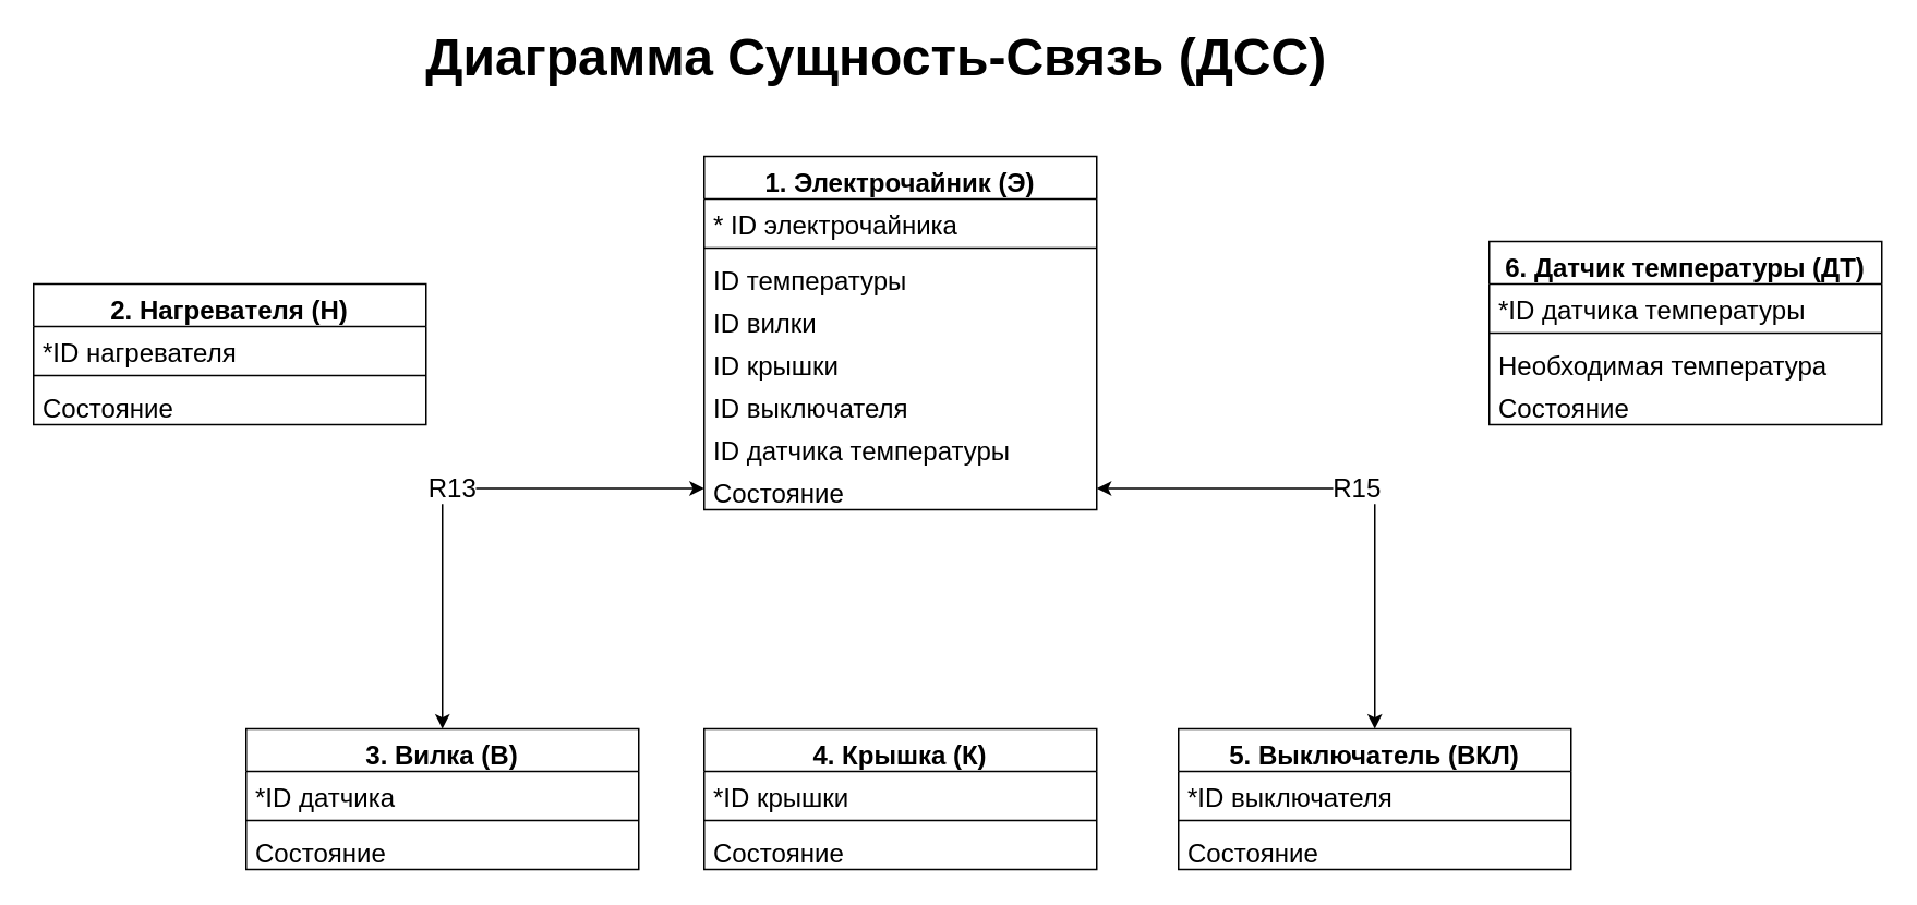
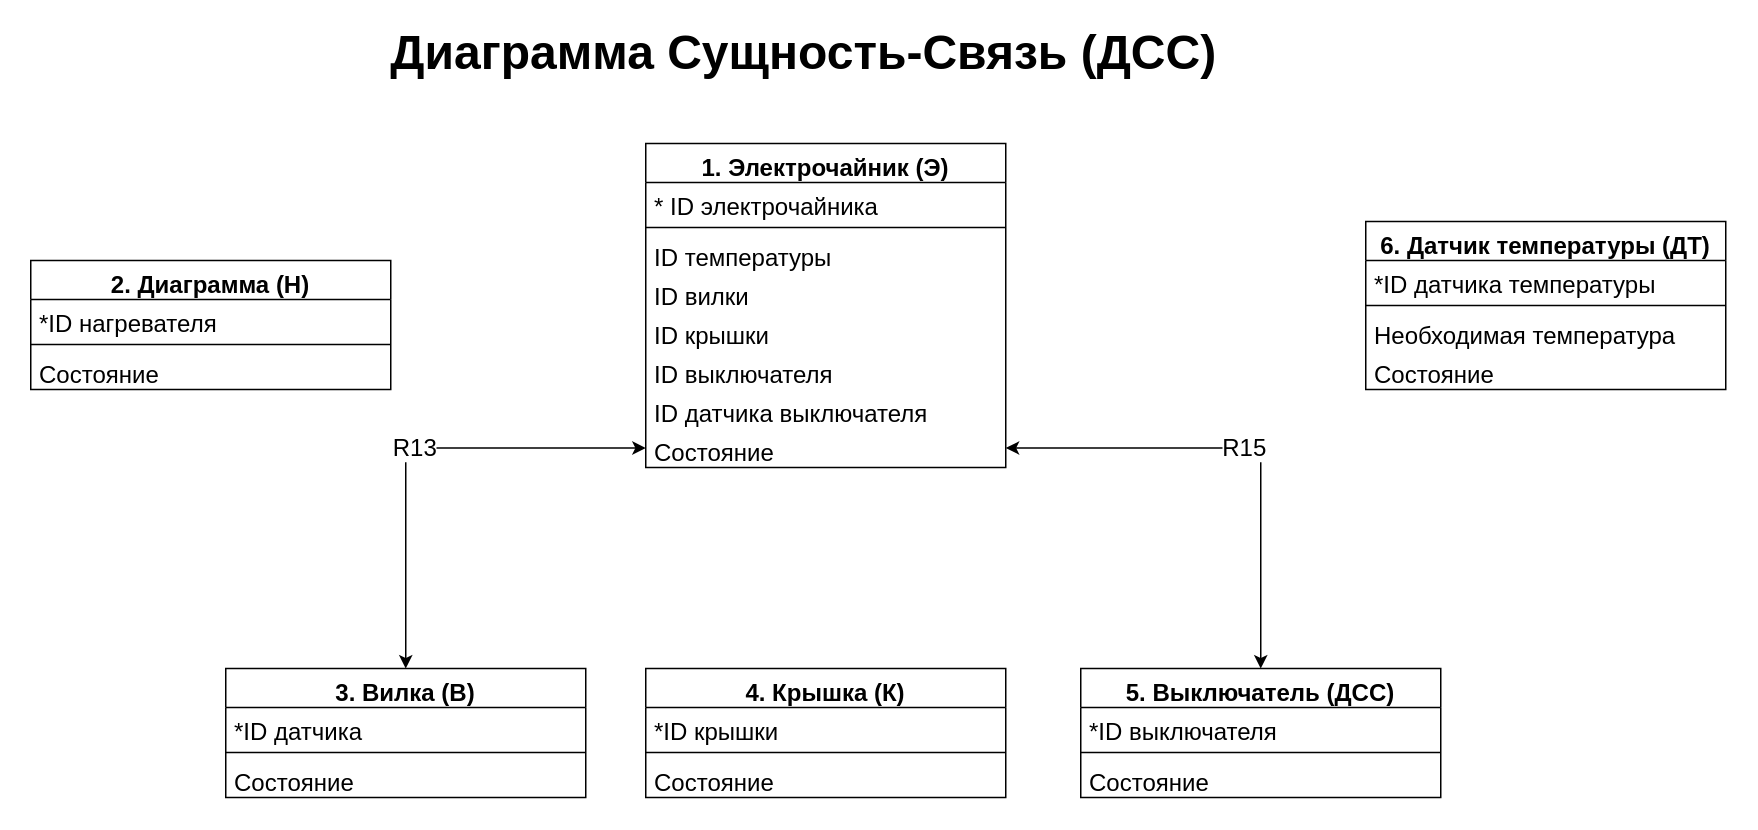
- <mxCell id="11" value="2. Нагревателя (Н)" style="swimlane;fontStyle=1;align=center;verticalAlign=top;childLayout=stackLayout;horizontal=1;startSize=26;horizontalStack=0;resizeParent=1;resizeParentMax=0;resizeLast=0;collapsible=1;marginBottom=0;fontSize=16;" parent="1" vertex="1"><mxGeometry x="20" y="173" width="240" height="86" as="geometry" /></mxCell>
+ <mxCell id="11" value="2. Диаграмма (Н)" style="swimlane;fontStyle=1;align=center;verticalAlign=top;childLayout=stackLayout;horizontal=1;startSize=26;horizontalStack=0;resizeParent=1;resizeParentMax=0;resizeLast=0;collapsible=1;marginBottom=0;fontSize=16;" parent="1" vertex="1"><mxGeometry x="20" y="173" width="240" height="86" as="geometry" /></mxCell>
- <mxCell id="9" value="ID датчика температуры" style="text;strokeColor=none;fillColor=none;align=left;verticalAlign=top;spacingLeft=4;spacingRight=4;overflow=hidden;rotatable=0;points=[[0,0.5],[1,0.5]];portConstraint=eastwest;fontSize=16;" parent="2" vertex="1"><mxGeometry y="164" width="240" height="26" as="geometry" /></mxCell>
+ <mxCell id="9" value="ID датчика выключателя" style="text;strokeColor=none;fillColor=none;align=left;verticalAlign=top;spacingLeft=4;spacingRight=4;overflow=hidden;rotatable=0;points=[[0,0.5],[1,0.5]];portConstraint=eastwest;fontSize=16;" parent="2" vertex="1"><mxGeometry y="164" width="240" height="26" as="geometry" /></mxCell>
- <mxCell id="23" value="5. Выключатель (ВКЛ)" style="swimlane;fontStyle=1;align=center;verticalAlign=top;childLayout=stackLayout;horizontal=1;startSize=26;horizontalStack=0;resizeParent=1;resizeParentMax=0;resizeLast=0;collapsible=1;marginBottom=0;fontSize=16;" parent="1" vertex="1"><mxGeometry x="720" y="445" width="240" height="86" as="geometry" /></mxCell>
+ <mxCell id="23" value="5. Выключатель (ДСС)" style="swimlane;fontStyle=1;align=center;verticalAlign=top;childLayout=stackLayout;horizontal=1;startSize=26;horizontalStack=0;resizeParent=1;resizeParentMax=0;resizeLast=0;collapsible=1;marginBottom=0;fontSize=16;" parent="1" vertex="1"><mxGeometry x="720" y="445" width="240" height="86" as="geometry" /></mxCell>
